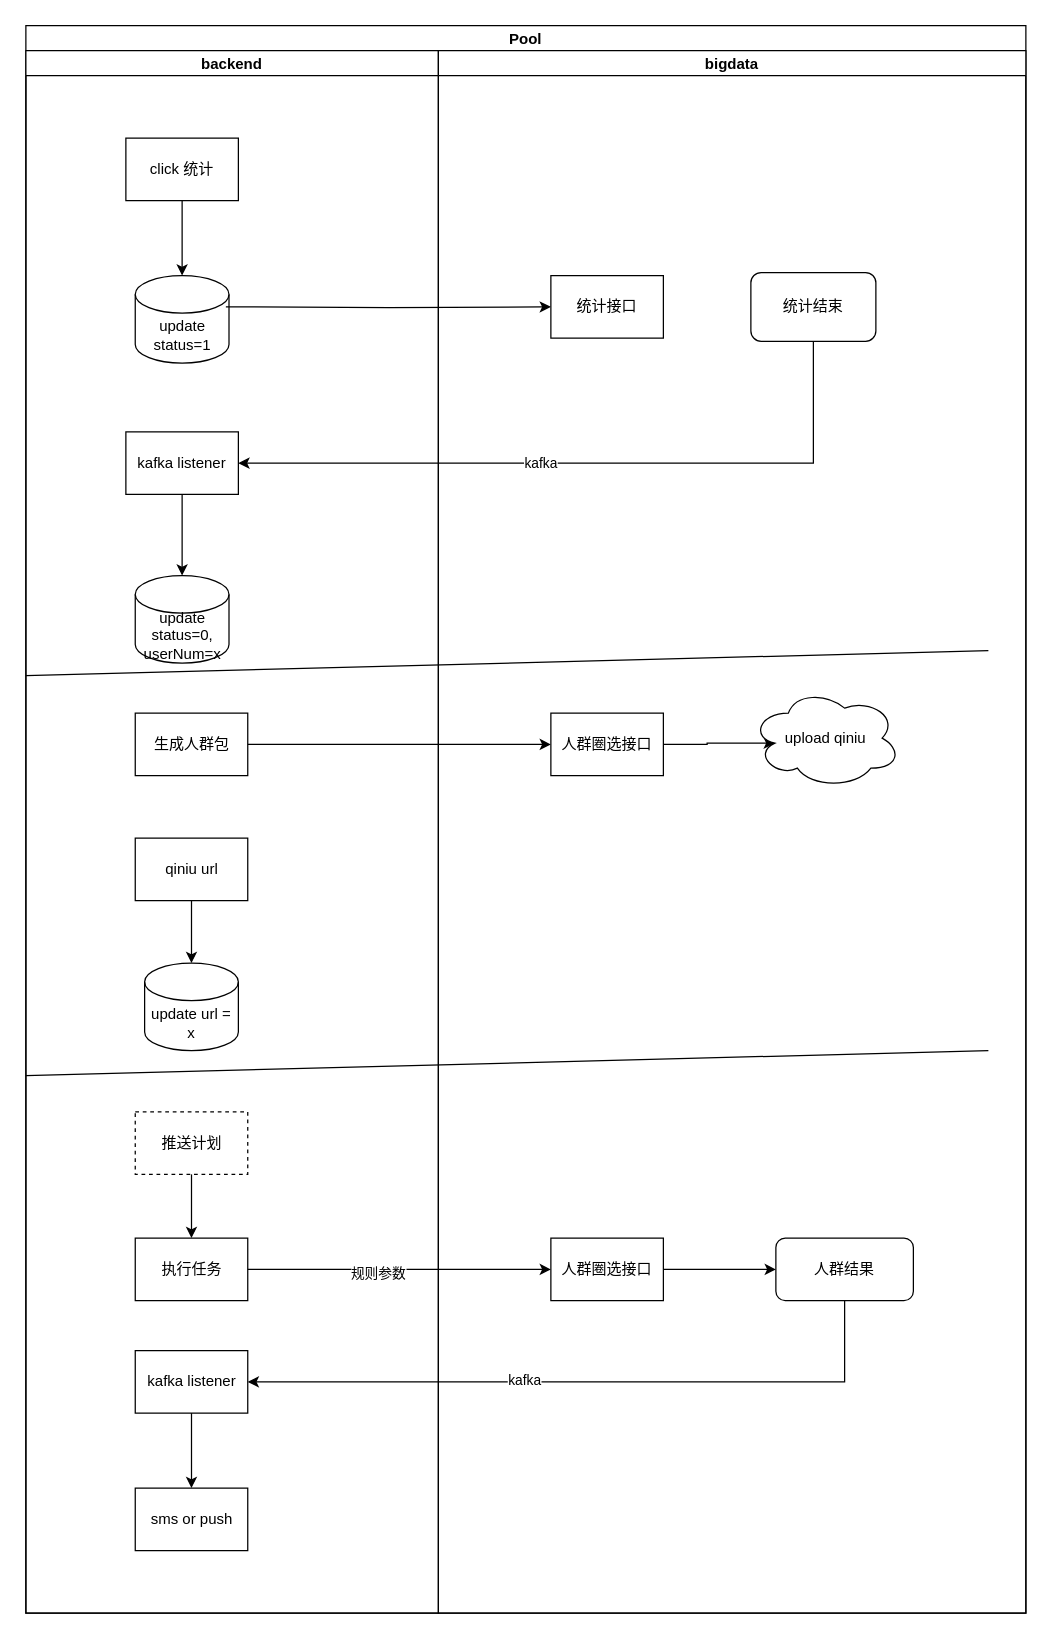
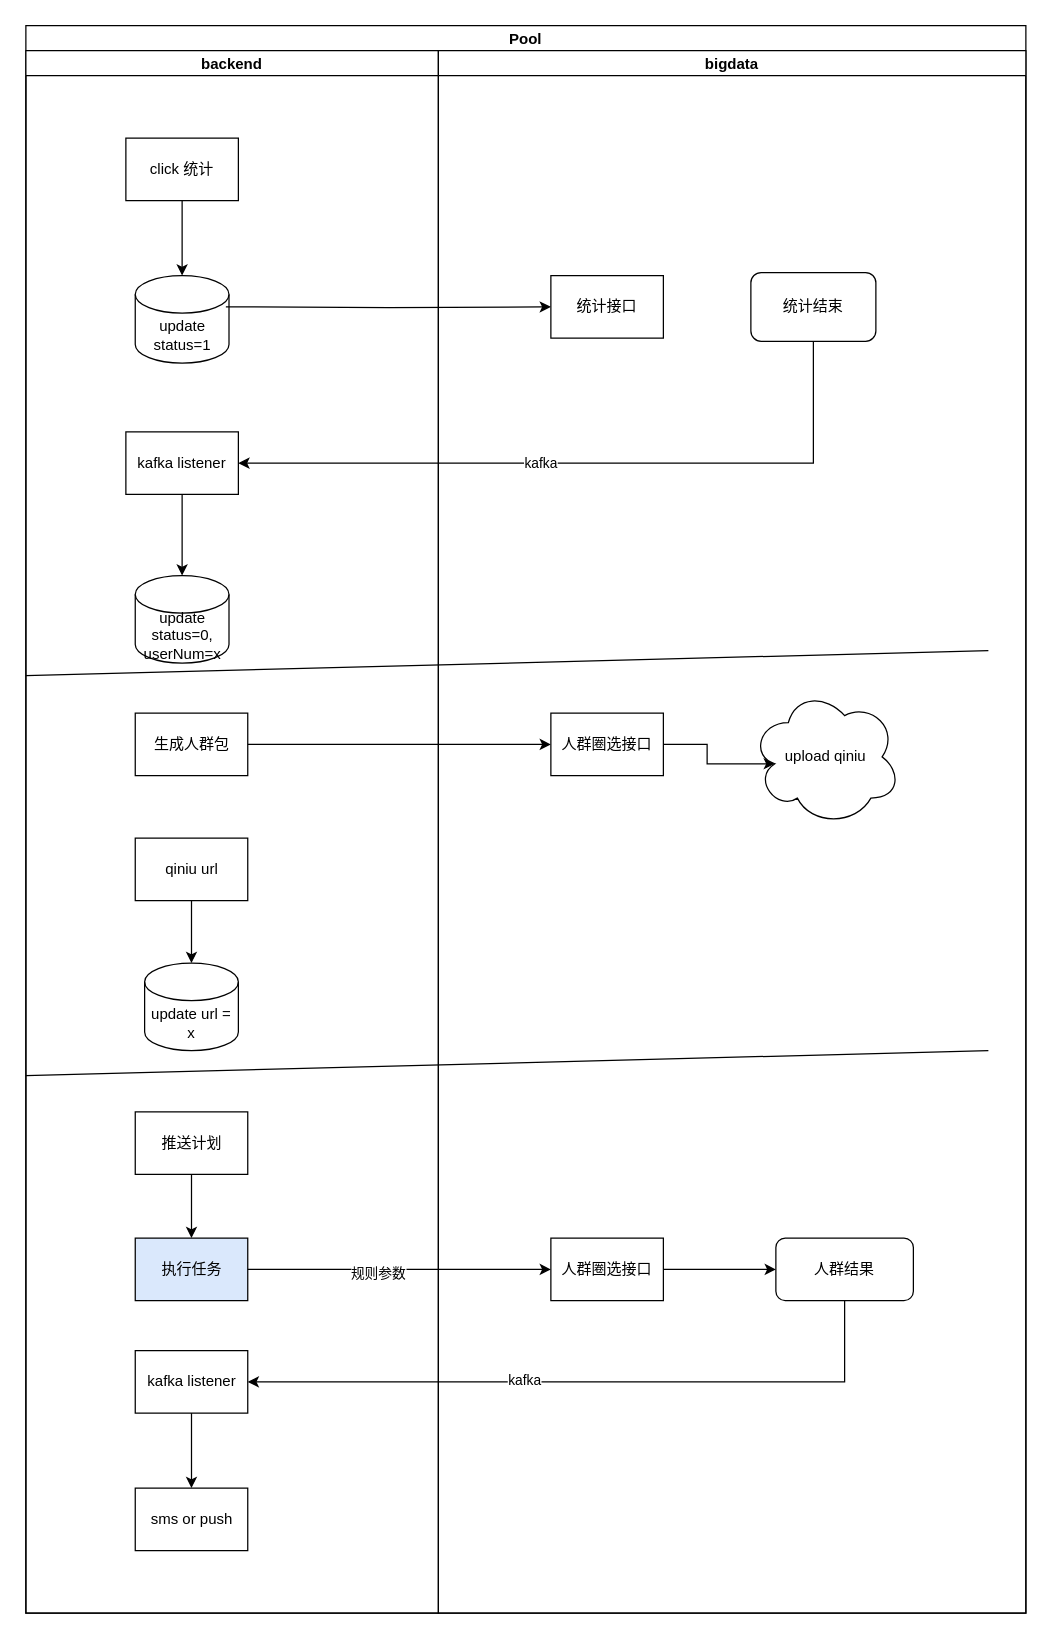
- <mxCell id="29" value="upload qiniu" style="ellipse;shape=cloud;whiteSpace=wrap;html=1;" vertex="1" parent="24"><mxGeometry x="250" y="510" width="120" height="80" as="geometry" /></mxCell>
+ <mxCell id="29" value="upload qiniu" style="ellipse;shape=cloud;whiteSpace=wrap;html=1;" vertex="1" parent="24"><mxGeometry x="250" y="510" width="120" height="110" as="geometry" /></mxCell>
- <mxCell id="17" value="推送计划" style="rounded=0;whiteSpace=wrap;html=1;dashed=1;" vertex="1" parent="5"><mxGeometry x="87.5" y="849" width="90" height="50" as="geometry" /></mxCell>
+ <mxCell id="17" value="推送计划" style="rounded=0;whiteSpace=wrap;html=1;" vertex="1" parent="5"><mxGeometry x="87.5" y="849" width="90" height="50" as="geometry" /></mxCell>
- <mxCell id="18" value="执行任务" style="rounded=0;whiteSpace=wrap;html=1;" vertex="1" parent="5"><mxGeometry x="87.5" y="950" width="90" height="50" as="geometry" /></mxCell>
+ <mxCell id="18" value="执行任务" style="rounded=0;whiteSpace=wrap;html=1;fillColor=#dae8fc;" vertex="1" parent="5"><mxGeometry x="87.5" y="950" width="90" height="50" as="geometry" /></mxCell>
